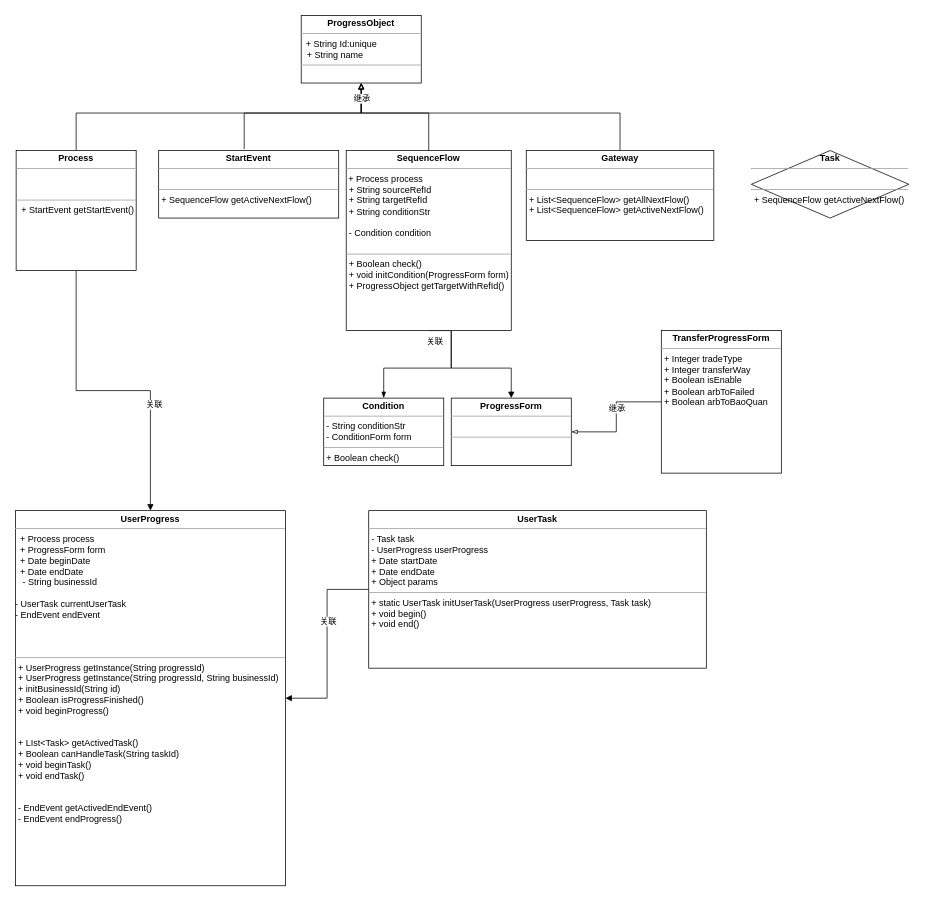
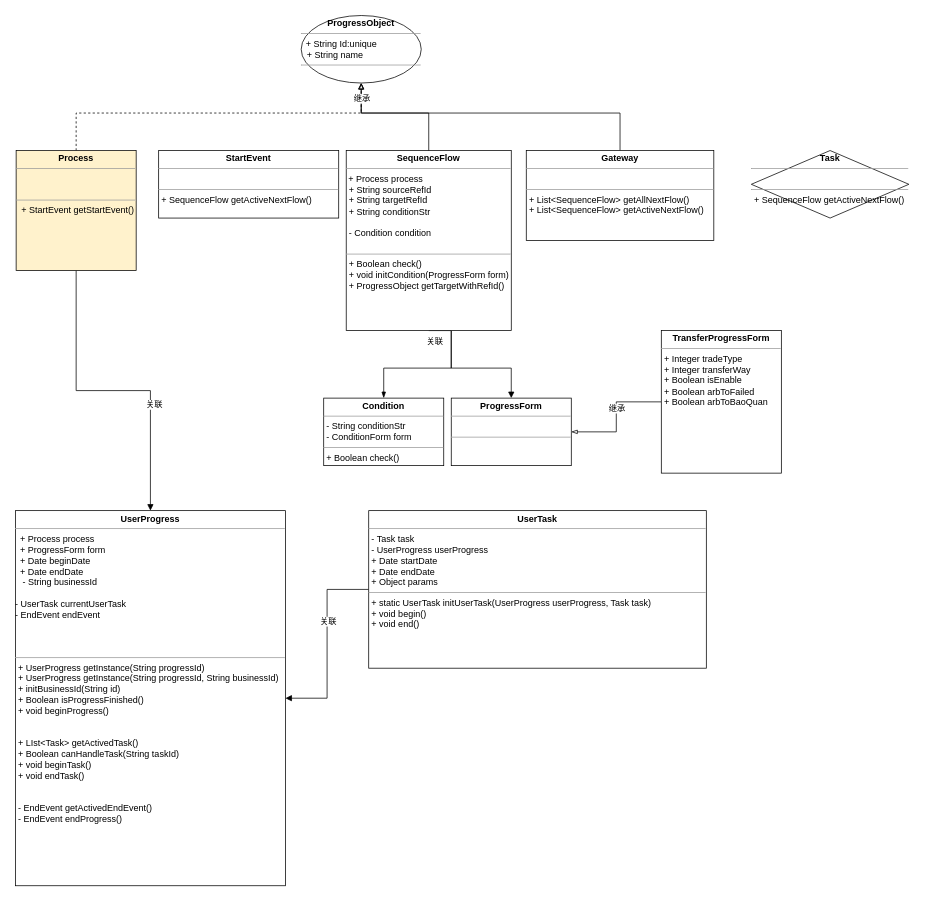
- <mxCell id="17" value="&lt;p style=&quot;margin:0px;margin-top:4px;text-align:center;&quot;&gt;&lt;b&gt;ProgressObject&lt;/b&gt;&lt;br&gt;&lt;/p&gt;&lt;hr size=&quot;1&quot;&gt;&amp;nbsp; + String Id:unique&lt;p style=&quot;margin:0px;margin-left:8px;&quot;&gt;+ String name&lt;/p&gt;&lt;hr size=&quot;1&quot;&gt;" style="verticalAlign=top;align=left;overflow=fill;fontSize=12;fontFamily=Helvetica;html=1;" vertex="1" parent="1"><mxGeometry x="401" y="20" width="160" height="90" as="geometry" /></mxCell>
+ <mxCell id="17" value="&lt;p style=&quot;margin:0px;margin-top:4px;text-align:center;&quot;&gt;&lt;b&gt;ProgressObject&lt;/b&gt;&lt;br&gt;&lt;/p&gt;&lt;hr size=&quot;1&quot;&gt;&amp;nbsp; + String Id:unique&lt;p style=&quot;margin:0px;margin-left:8px;&quot;&gt;+ String name&lt;/p&gt;&lt;hr size=&quot;1&quot;&gt;" style="ellipse;verticalAlign=top;align=left;overflow=fill;fontSize=12;fontFamily=Helvetica;html=1;" vertex="1" parent="1"><mxGeometry x="401" y="20" width="160" height="90" as="geometry" /></mxCell>
- <mxCell id="11" style="edgeStyle=orthogonalEdgeStyle;rounded=0;orthogonalLoop=1;jettySize=auto;html=1;endArrow=block;endFill=0;exitX=0.5;exitY=0;exitDx=0;exitDy=0;" edge="1" parent="1" source="14" target="17"><mxGeometry relative="1" as="geometry"><Array as="points"><mxPoint x="101" y="150" /><mxPoint x="481" y="150" /></Array></mxGeometry></mxCell>
+ <mxCell id="11" style="edgeStyle=orthogonalEdgeStyle;rounded=0;orthogonalLoop=1;jettySize=auto;html=1;endArrow=block;endFill=0;exitX=0.5;exitY=0;exitDx=0;exitDy=0;dashed=1;" edge="1" parent="1" source="14" target="17"><mxGeometry relative="1" as="geometry"><Array as="points"><mxPoint x="101" y="150" /><mxPoint x="481" y="150" /></Array></mxGeometry></mxCell>
- <mxCell id="15" style="edgeStyle=orthogonalEdgeStyle;rounded=0;orthogonalLoop=1;jettySize=auto;html=1;entryX=0.5;entryY=1;entryDx=0;entryDy=0;endArrow=block;endFill=0;exitX=0.475;exitY=-0.022;exitDx=0;exitDy=0;exitPerimeter=0;" edge="1" parent="1" source="16" target="17"><mxGeometry relative="1" as="geometry"><Array as="points"><mxPoint x="325" y="150" /><mxPoint x="481" y="150" /></Array></mxGeometry></mxCell>
- <mxCell id="14" value="&lt;p style=&quot;margin:0px;margin-top:4px;text-align:center;&quot;&gt;&lt;b&gt;Process&lt;/b&gt;&lt;/p&gt;&lt;hr size=&quot;1&quot;&gt;&lt;br&gt;&lt;p style=&quot;margin:0px;margin-left:8px;&quot;&gt;&lt;br&gt;&lt;/p&gt;&lt;hr size=&quot;1&quot;&gt;&lt;p style=&quot;margin:0px;margin-left:4px;&quot;&gt;&amp;nbsp;+ StartEvent getStartEvent()&lt;br&gt;&lt;/p&gt;" style="verticalAlign=top;align=left;overflow=fill;fontSize=12;fontFamily=Helvetica;html=1;" vertex="1" parent="1"><mxGeometry x="21" y="200" width="160" height="160" as="geometry" /></mxCell>
+ <mxCell id="14" value="&lt;p style=&quot;margin:0px;margin-top:4px;text-align:center;&quot;&gt;&lt;b&gt;Process&lt;/b&gt;&lt;/p&gt;&lt;hr size=&quot;1&quot;&gt;&lt;br&gt;&lt;p style=&quot;margin:0px;margin-left:8px;&quot;&gt;&lt;br&gt;&lt;/p&gt;&lt;hr size=&quot;1&quot;&gt;&lt;p style=&quot;margin:0px;margin-left:4px;&quot;&gt;&amp;nbsp;+ StartEvent getStartEvent()&lt;br&gt;&lt;/p&gt;" style="verticalAlign=top;align=left;overflow=fill;fontSize=12;fontFamily=Helvetica;html=1;fillColor=#fff2cc;" vertex="1" parent="1"><mxGeometry x="21" y="200" width="160" height="160" as="geometry" /></mxCell>
